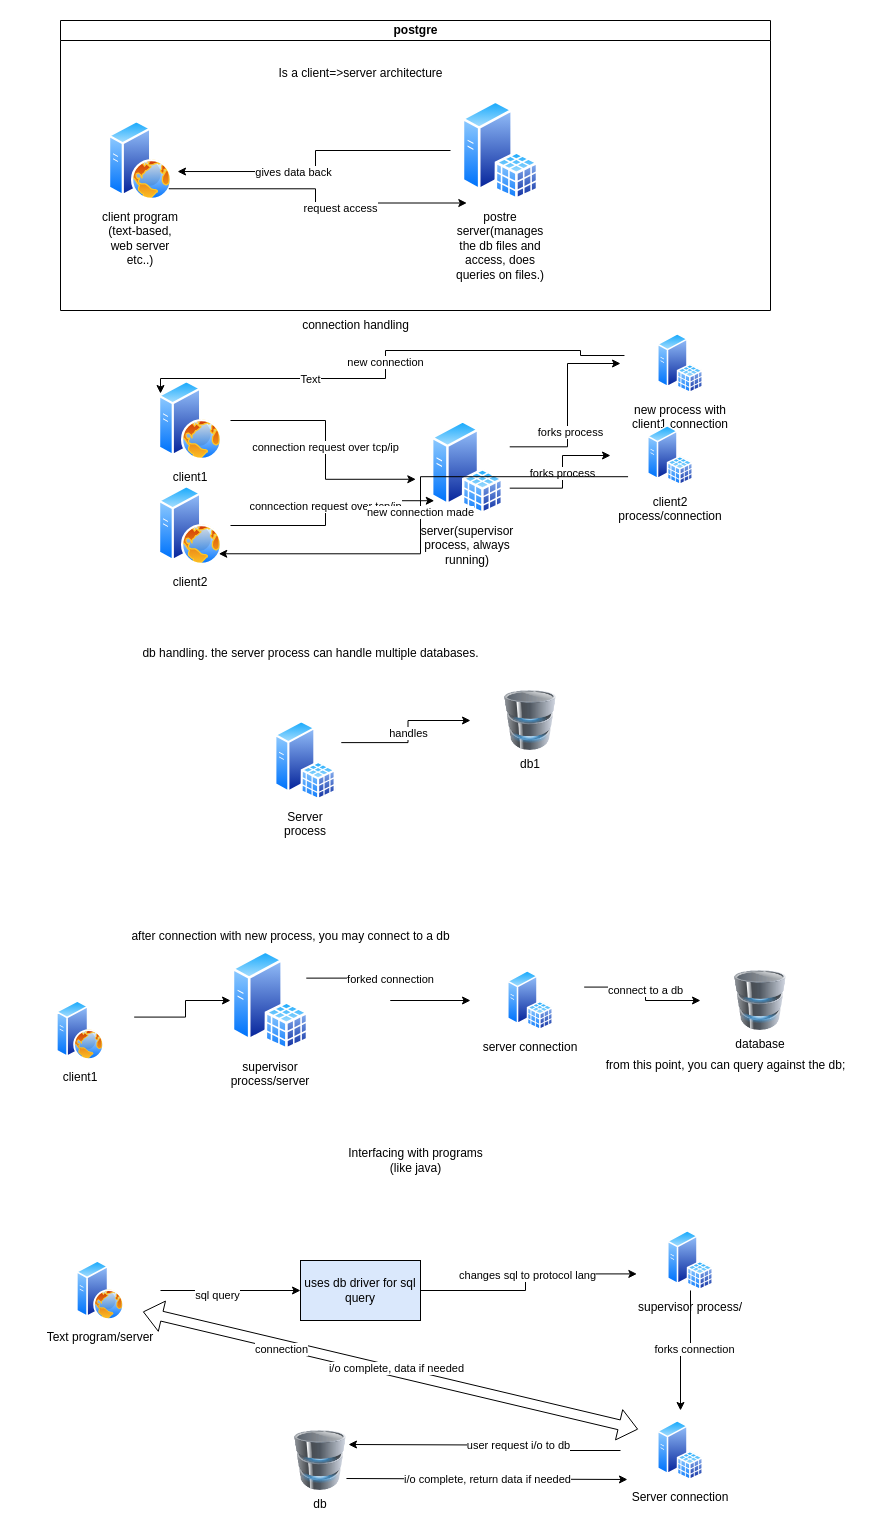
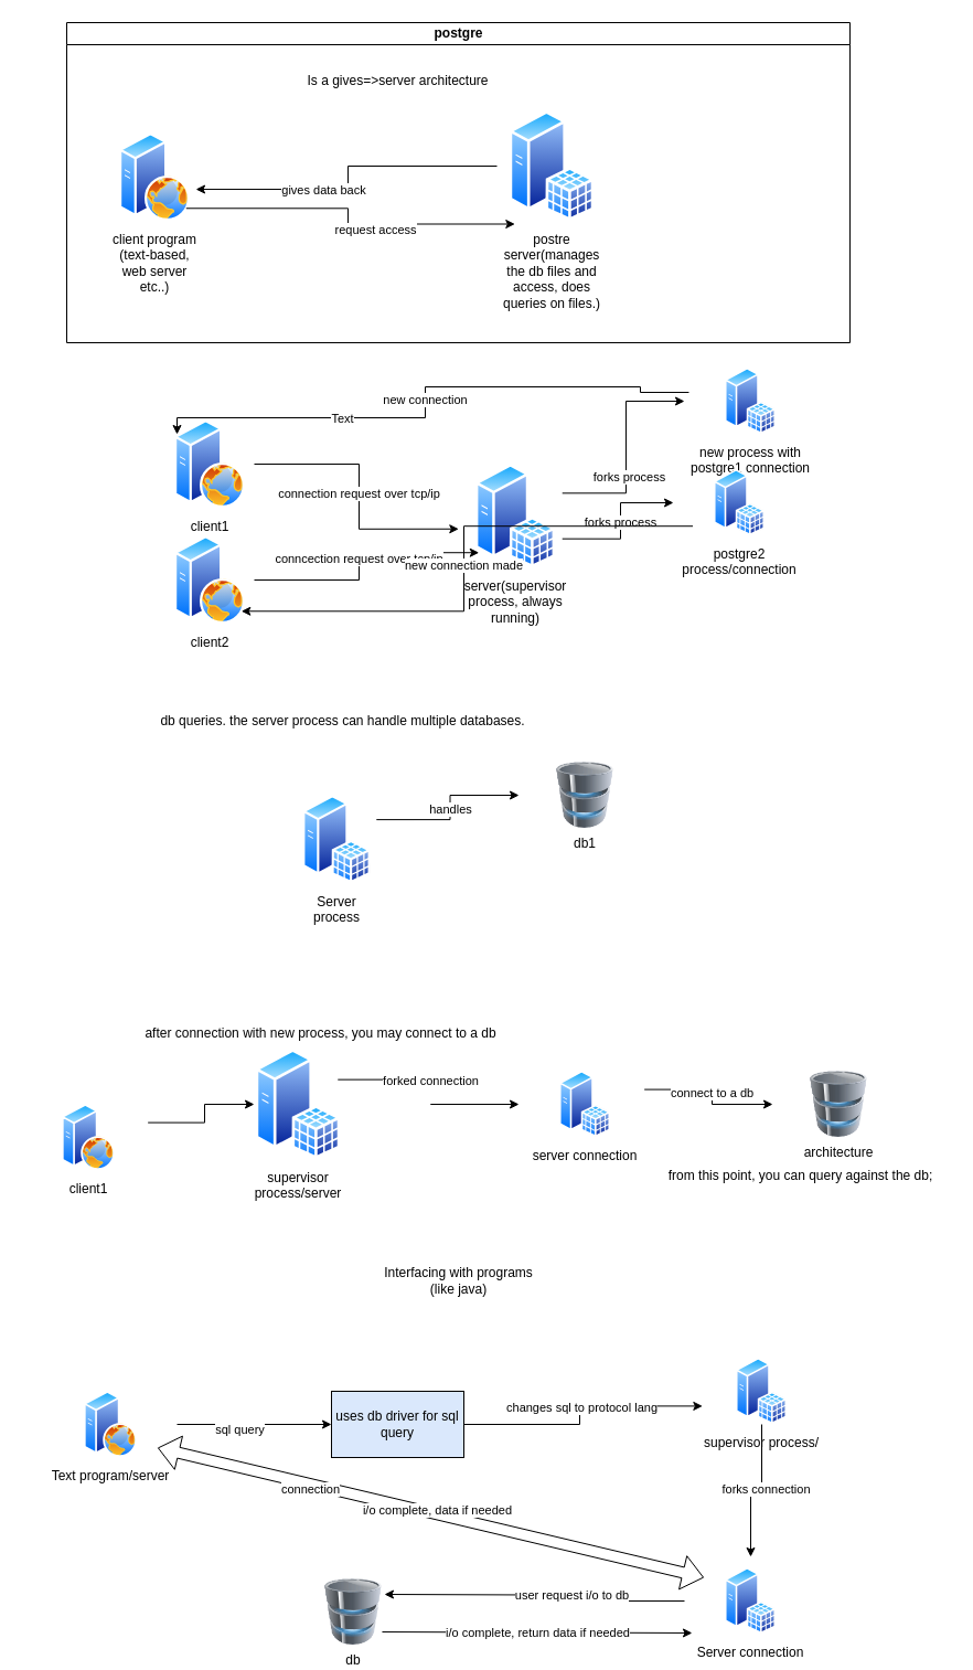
- <mxCell id="9" value="Is a client=&amp;gt;server architecture" style="text;html=1;align=center;verticalAlign=middle;resizable=0;points=[];autosize=1;strokeColor=none;fillColor=none;" vertex="1" parent="1"><mxGeometry x="265" y="58" width="190" height="30" as="geometry" /></mxCell>
+ <mxCell id="9" value="Is a gives=&amp;gt;server architecture" style="text;html=1;align=center;verticalAlign=middle;resizable=0;points=[];autosize=1;strokeColor=none;fillColor=none;" vertex="1" parent="1"><mxGeometry x="265" y="58" width="190" height="30" as="geometry" /></mxCell>
- <mxCell id="16" value="connection handling " style="text;html=1;align=center;verticalAlign=middle;resizable=0;points=[];autosize=1;strokeColor=none;fillColor=none;" vertex="1" parent="1"><mxGeometry x="290" y="310" width="130" height="30" as="geometry" /></mxCell>
- <mxCell id="17" value="new process with client1 connection" style="rounded=0;whiteSpace=wrap;html=1;shape=image;labelBackgroundColor=default;verticalAlign=top;verticalLabelPosition=bottom;aspect=fixed;perimeter=ellipsePerimeter;shadow=0;dashed=0;spacingTop=3;image=img/lib/active_directory/sql_server.svg;" vertex="1" parent="1"><mxGeometry x="620" y="333" width="120" height="60" as="geometry" /></mxCell>
+ <mxCell id="17" value="new process with postgre1 connection" style="rounded=0;whiteSpace=wrap;html=1;shape=image;labelBackgroundColor=default;verticalAlign=top;verticalLabelPosition=bottom;aspect=fixed;perimeter=ellipsePerimeter;shadow=0;dashed=0;spacingTop=3;image=img/lib/active_directory/sql_server.svg;" vertex="1" parent="1"><mxGeometry x="620" y="333" width="120" height="60" as="geometry" /></mxCell>
- <mxCell id="21" value="client2 process/connection" style="rounded=0;whiteSpace=wrap;html=1;shape=image;labelBackgroundColor=default;verticalAlign=top;verticalLabelPosition=bottom;aspect=fixed;perimeter=ellipsePerimeter;shadow=0;dashed=0;spacingTop=3;image=img/lib/active_directory/sql_server.svg;" vertex="1" parent="1"><mxGeometry x="610" y="425" width="120" height="60" as="geometry" /></mxCell>
+ <mxCell id="21" value="postgre2 process/connection" style="rounded=0;whiteSpace=wrap;html=1;shape=image;labelBackgroundColor=default;verticalAlign=top;verticalLabelPosition=bottom;aspect=fixed;perimeter=ellipsePerimeter;shadow=0;dashed=0;spacingTop=3;image=img/lib/active_directory/sql_server.svg;" vertex="1" parent="1"><mxGeometry x="610" y="425" width="120" height="60" as="geometry" /></mxCell>
- <mxCell id="22" value="&lt;div&gt;db handling. the server process can handle multiple databases.&lt;br&gt;&lt;/div&gt;" style="text;html=1;align=center;verticalAlign=middle;resizable=0;points=[];autosize=1;strokeColor=none;fillColor=none;" vertex="1" parent="1"><mxGeometry x="130" y="638" width="360" height="30" as="geometry" /></mxCell>
+ <mxCell id="22" value="&lt;div&gt;db queries. the server process can handle multiple databases.&lt;br&gt;&lt;/div&gt;" style="text;html=1;align=center;verticalAlign=middle;resizable=0;points=[];autosize=1;strokeColor=none;fillColor=none;" vertex="1" parent="1"><mxGeometry x="130" y="638" width="360" height="30" as="geometry" /></mxCell>
- <mxCell id="31" value="database " style="rounded=0;whiteSpace=wrap;html=1;shape=image;labelBackgroundColor=default;verticalAlign=top;verticalLabelPosition=bottom;image=img/lib/clip_art/computers/Database_128x128.png;" vertex="1" parent="1"><mxGeometry x="700" y="970" width="120" height="60" as="geometry" /></mxCell>
+ <mxCell id="31" value="architecture " style="rounded=0;whiteSpace=wrap;html=1;shape=image;labelBackgroundColor=default;verticalAlign=top;verticalLabelPosition=bottom;image=img/lib/clip_art/computers/Database_128x128.png;" vertex="1" parent="1"><mxGeometry x="700" y="970" width="120" height="60" as="geometry" /></mxCell>
